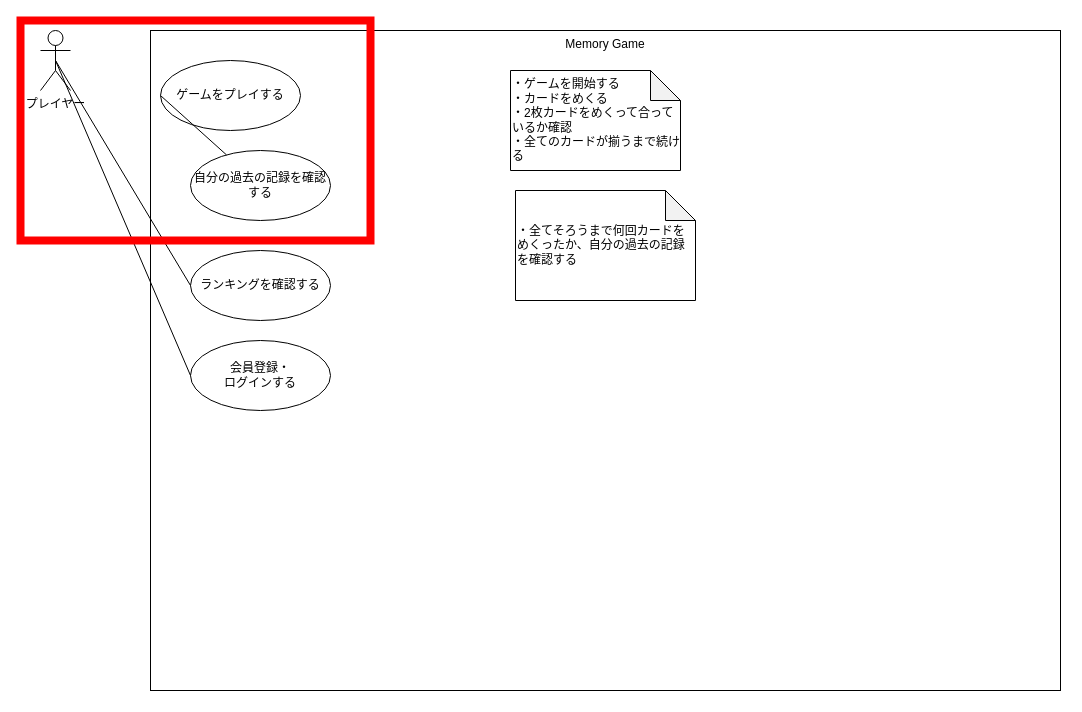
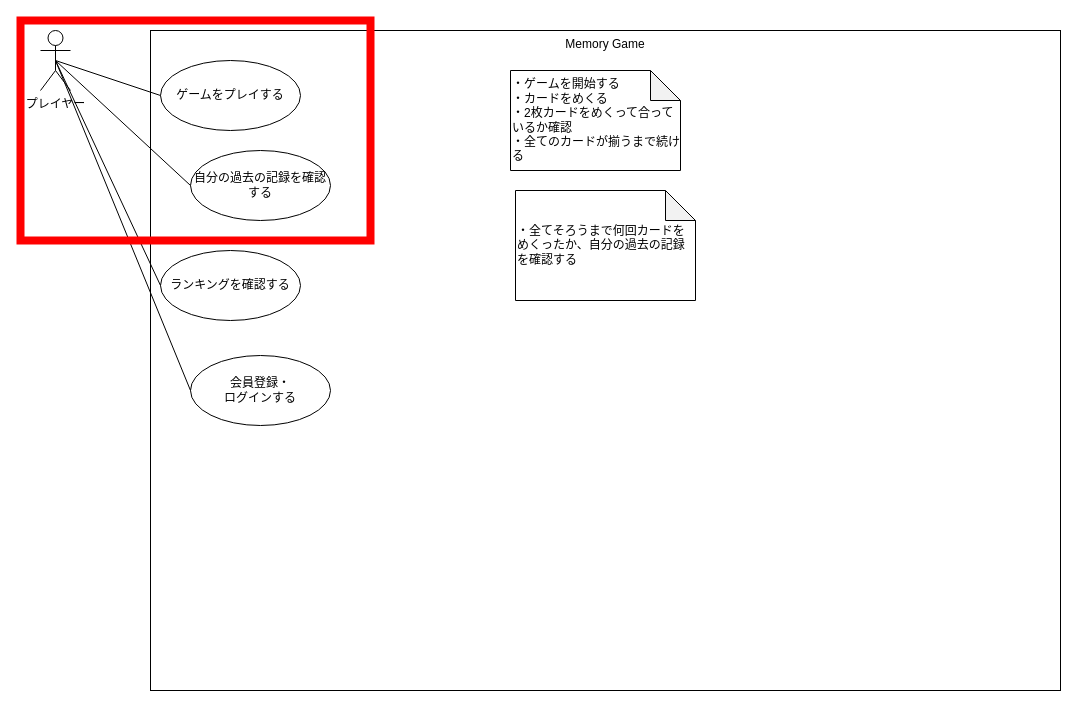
+ <mxCell id="9" value="" style="endArrow=none;html=1;entryX=0.5;entryY=0.5;entryDx=0;entryDy=0;entryPerimeter=0;exitX=0;exitY=0.5;exitDx=0;exitDy=0;" edge="1" parent="1" source="8" target="3"><mxGeometry width="50" height="50" relative="1" as="geometry"><mxPoint x="390" y="240" as="sourcePoint" /><mxPoint x="440" y="190" as="targetPoint" /></mxGeometry></mxCell>
- <mxCell id="5" value="" style="endArrow=none;html=1;exitX=0;exitY=0.5;exitDx=0;exitDy=0;" edge="1" parent="1" source="4" target="8"><mxGeometry width="50" height="50" relative="1" as="geometry"><mxPoint x="490" y="210" as="sourcePoint" /><mxPoint x="290" y="210" as="targetPoint" /></mxGeometry></mxCell>
+ <mxCell id="5" value="" style="endArrow=none;html=1;exitX=0;exitY=0.5;exitDx=0;exitDy=0;entryX=0.5;entryY=0.5;entryDx=0;entryDy=0;entryPerimeter=0;" edge="1" parent="1" source="4" target="3"><mxGeometry width="50" height="50" relative="1" as="geometry"><mxPoint x="490" y="210" as="sourcePoint" /><mxPoint x="290" y="210" as="targetPoint" /></mxGeometry></mxCell>
- <mxCell id="10" value="ランキングを確認する" style="ellipse;whiteSpace=wrap;html=1;fillColor=none;" vertex="1" parent="1"><mxGeometry x="190" y="250" width="140" height="70" as="geometry" /></mxCell>
+ <mxCell id="10" value="ランキングを確認する" style="ellipse;whiteSpace=wrap;html=1;fillColor=none;" vertex="1" parent="1"><mxGeometry x="160" y="250" width="140" height="70" as="geometry" /></mxCell>
- <mxCell id="12" value="会員登録・&lt;br&gt;ログインする" style="ellipse;whiteSpace=wrap;html=1;fillColor=none;" vertex="1" parent="1"><mxGeometry x="190" y="340" width="140" height="70" as="geometry" /></mxCell>
+ <mxCell id="12" value="会員登録・&lt;br&gt;ログインする" style="ellipse;whiteSpace=wrap;html=1;fillColor=none;" vertex="1" parent="1"><mxGeometry x="190" y="355" width="140" height="70" as="geometry" /></mxCell>
